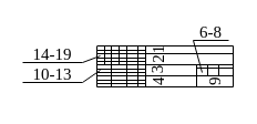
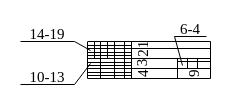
- <mxCell id="7" value="&lt;font face=&quot;Verdana&quot; style=&quot;font-size: 15px;&quot;&gt;6-8&lt;/font&gt;" style="text;html=1;strokeColor=none;fillColor=none;align=center;verticalAlign=middle;whiteSpace=wrap;rounded=0;fontSize=15;" parent="1" vertex="1"><mxGeometry x="174" y="20" width="32" height="16" as="geometry" /></mxCell>
+ <mxCell id="7" value="&lt;font face=&quot;Verdana&quot; style=&quot;font-size: 15px;&quot;&gt;6-4&lt;/font&gt;" style="text;html=1;strokeColor=none;fillColor=none;align=center;verticalAlign=middle;whiteSpace=wrap;rounded=0;fontSize=15;" parent="1" vertex="1"><mxGeometry x="174" y="20" width="32" height="16" as="geometry" /></mxCell>
- <mxCell id="34" value="&lt;font face=&quot;Verdana&quot; style=&quot;font-size: 15px;&quot;&gt;14-19&lt;/font&gt;" style="text;html=1;strokeColor=none;fillColor=none;align=center;verticalAlign=middle;whiteSpace=wrap;rounded=0;fontSize=15;" parent="1" vertex="1"><mxGeometry x="20" y="40" width="54" height="16" as="geometry" /></mxCell>
+ <mxCell id="34" value="&lt;font face=&quot;Verdana&quot; style=&quot;font-size: 15px;&quot;&gt;14-19&lt;/font&gt;" style="text;html=1;strokeColor=none;fillColor=none;align=center;verticalAlign=middle;whiteSpace=wrap;rounded=0;fontSize=15;" parent="1" vertex="1"><mxGeometry x="20" y="25" width="54" height="16" as="geometry" /></mxCell>
- <mxCell id="37" value="&lt;font face=&quot;Verdana&quot; style=&quot;font-size: 15px;&quot;&gt;10-13&lt;/font&gt;" style="text;html=1;strokeColor=none;fillColor=none;align=center;verticalAlign=middle;whiteSpace=wrap;rounded=0;fontSize=15;" parent="1" vertex="1"><mxGeometry x="20" y="58" width="54" height="16" as="geometry" /></mxCell>
+ <mxCell id="37" value="&lt;font face=&quot;Verdana&quot; style=&quot;font-size: 15px;&quot;&gt;10-13&lt;/font&gt;" style="text;html=1;strokeColor=none;fillColor=none;align=center;verticalAlign=middle;whiteSpace=wrap;rounded=0;fontSize=15;" parent="1" vertex="1"><mxGeometry x="20" y="68" width="54" height="16" as="geometry" /></mxCell>
